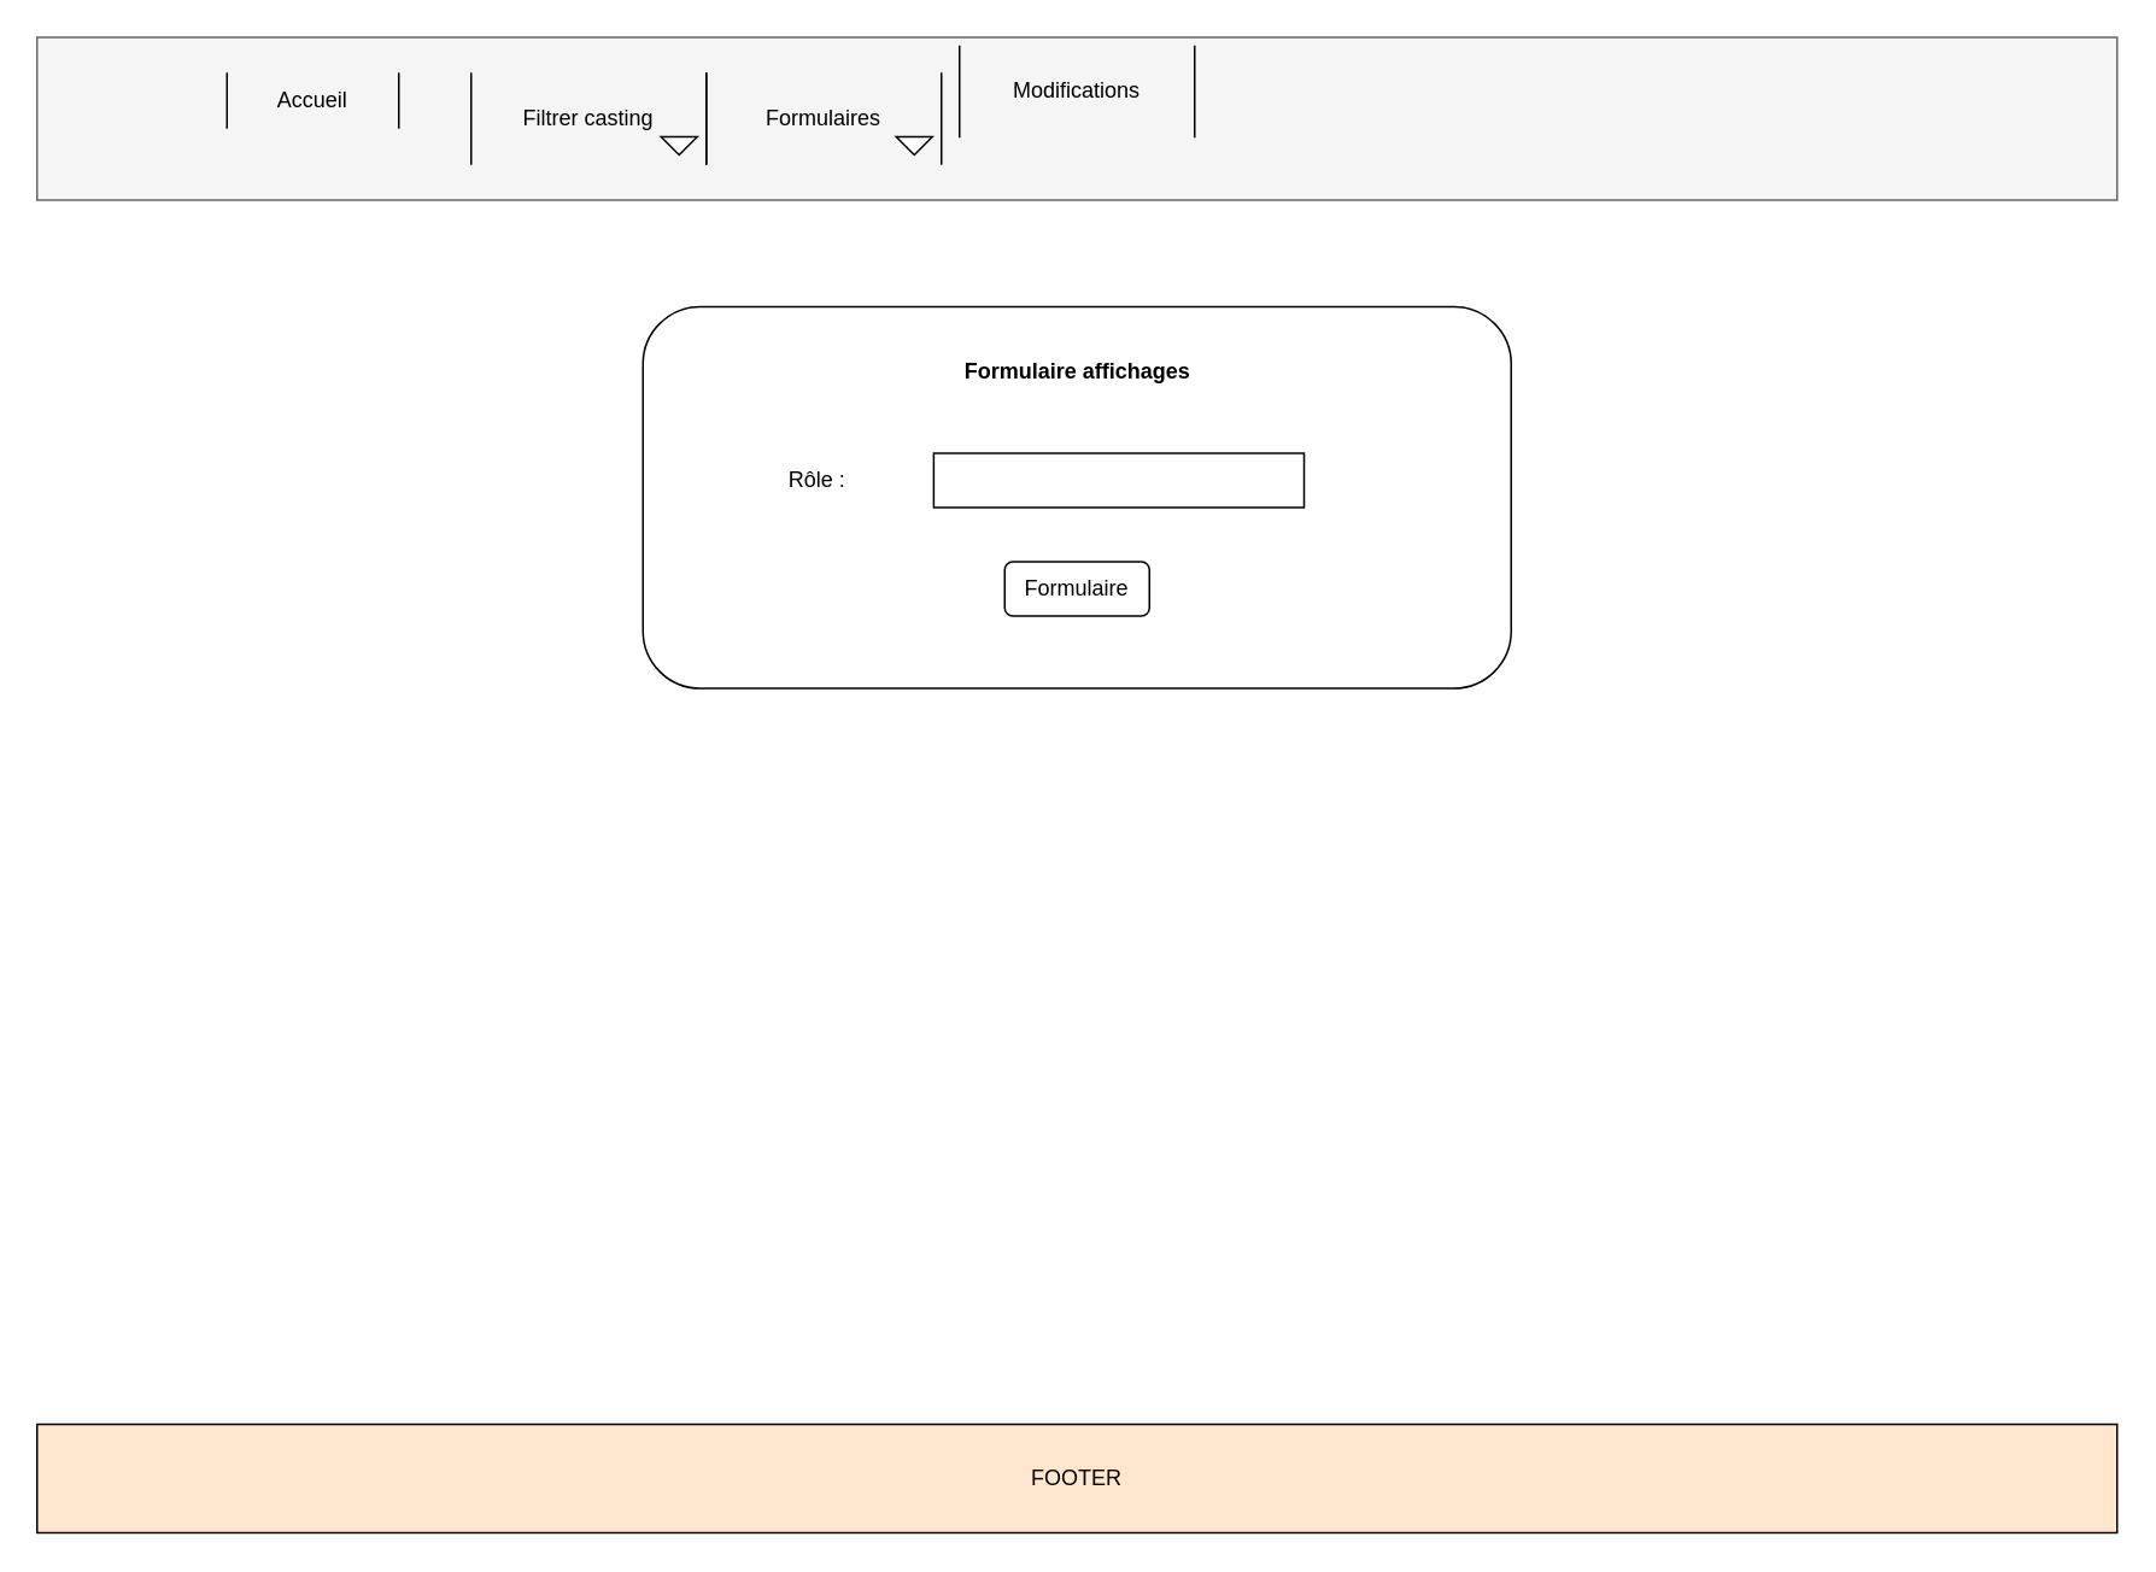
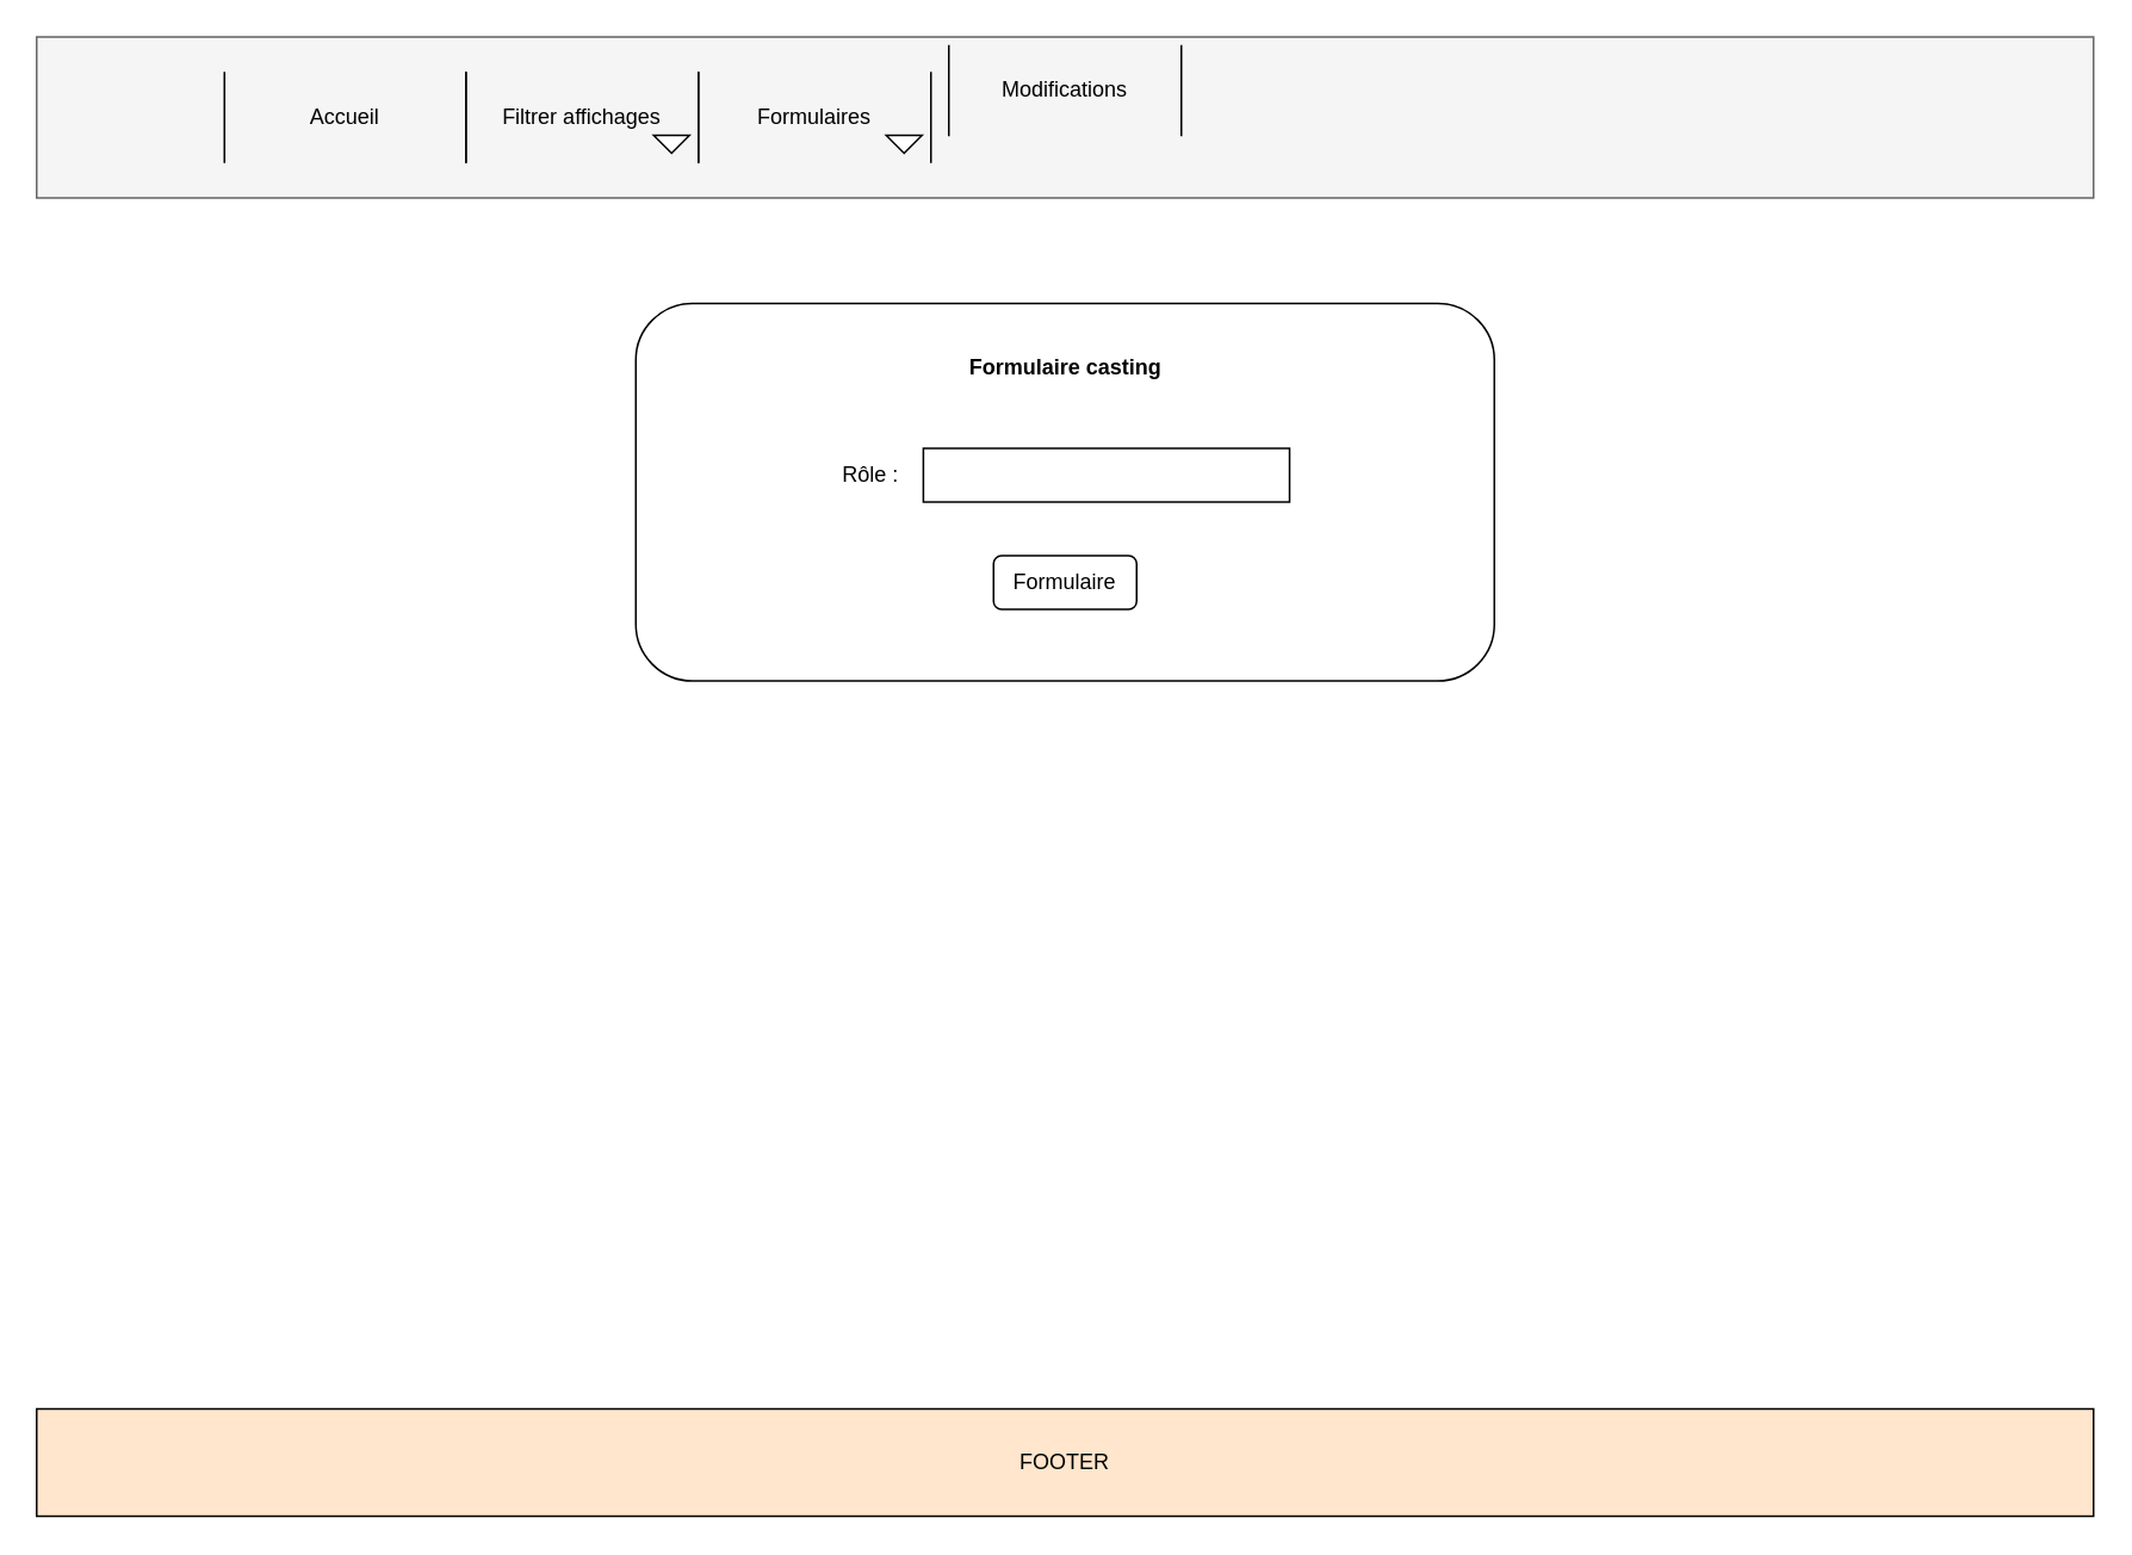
- <mxCell id="6" value="&lt;p style=&quot;line-height: 120%;&quot;&gt;Accueil&lt;/p&gt;" style="shape=partialRectangle;whiteSpace=wrap;html=1;bottom=0;top=0;fillColor=none;" vertex="1" parent="1"><mxGeometry x="125" y="40" width="95" height="30" as="geometry" /></mxCell>
+ <mxCell id="6" value="&lt;p style=&quot;line-height: 120%;&quot;&gt;Accueil&lt;/p&gt;" style="shape=partialRectangle;whiteSpace=wrap;html=1;bottom=0;top=0;fillColor=none;" vertex="1" parent="1"><mxGeometry x="125" y="40" width="135" height="50" as="geometry" /></mxCell>
- <mxCell id="3" value="Filtrer casting" style="shape=partialRectangle;whiteSpace=wrap;html=1;bottom=0;top=0;fillColor=none;" vertex="1" parent="1"><mxGeometry x="260" y="40" width="130" height="50" as="geometry" /></mxCell>
+ <mxCell id="3" value="Filtrer affichages" style="shape=partialRectangle;whiteSpace=wrap;html=1;bottom=0;top=0;fillColor=none;" vertex="1" parent="1"><mxGeometry x="260" y="40" width="130" height="50" as="geometry" /></mxCell>
- <mxCell id="11" value="&lt;b&gt;Formulaire affichages&lt;br&gt;&lt;/b&gt;" style="text;html=1;strokeColor=none;fillColor=none;align=center;verticalAlign=middle;whiteSpace=wrap;rounded=0;" vertex="1" parent="1"><mxGeometry x="481.75" y="190" width="226.5" height="30" as="geometry" /></mxCell>
+ <mxCell id="11" value="&lt;b&gt;Formulaire casting&lt;br&gt;&lt;/b&gt;" style="text;html=1;strokeColor=none;fillColor=none;align=center;verticalAlign=middle;whiteSpace=wrap;rounded=0;" vertex="1" parent="1"><mxGeometry x="481.75" y="190" width="226.5" height="30" as="geometry" /></mxCell>
- <mxCell id="12" value="Rôle :" style="text;html=1;strokeColor=none;fillColor=none;align=center;verticalAlign=middle;whiteSpace=wrap;rounded=0;" vertex="1" parent="1"><mxGeometry x="433" y="250" width="36.88" height="30" as="geometry" /></mxCell>
+ <mxCell id="12" value="Rôle :" style="text;html=1;strokeColor=none;fillColor=none;align=center;verticalAlign=middle;whiteSpace=wrap;rounded=0;" vertex="1" parent="1"><mxGeometry x="468" y="250" width="36.88" height="30" as="geometry" /></mxCell>
